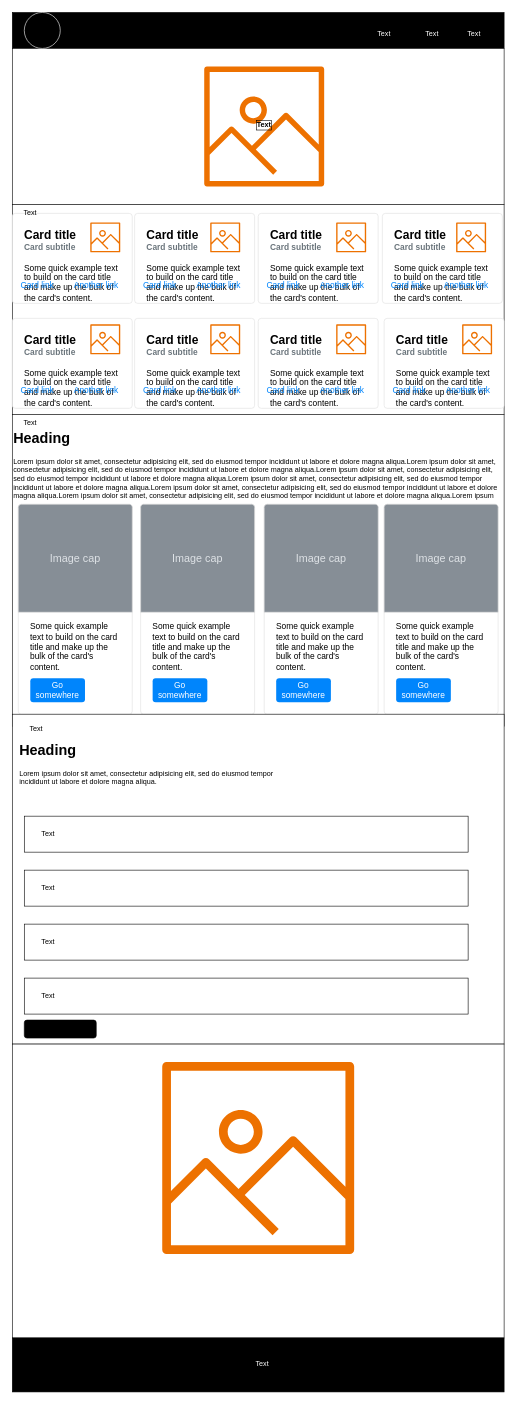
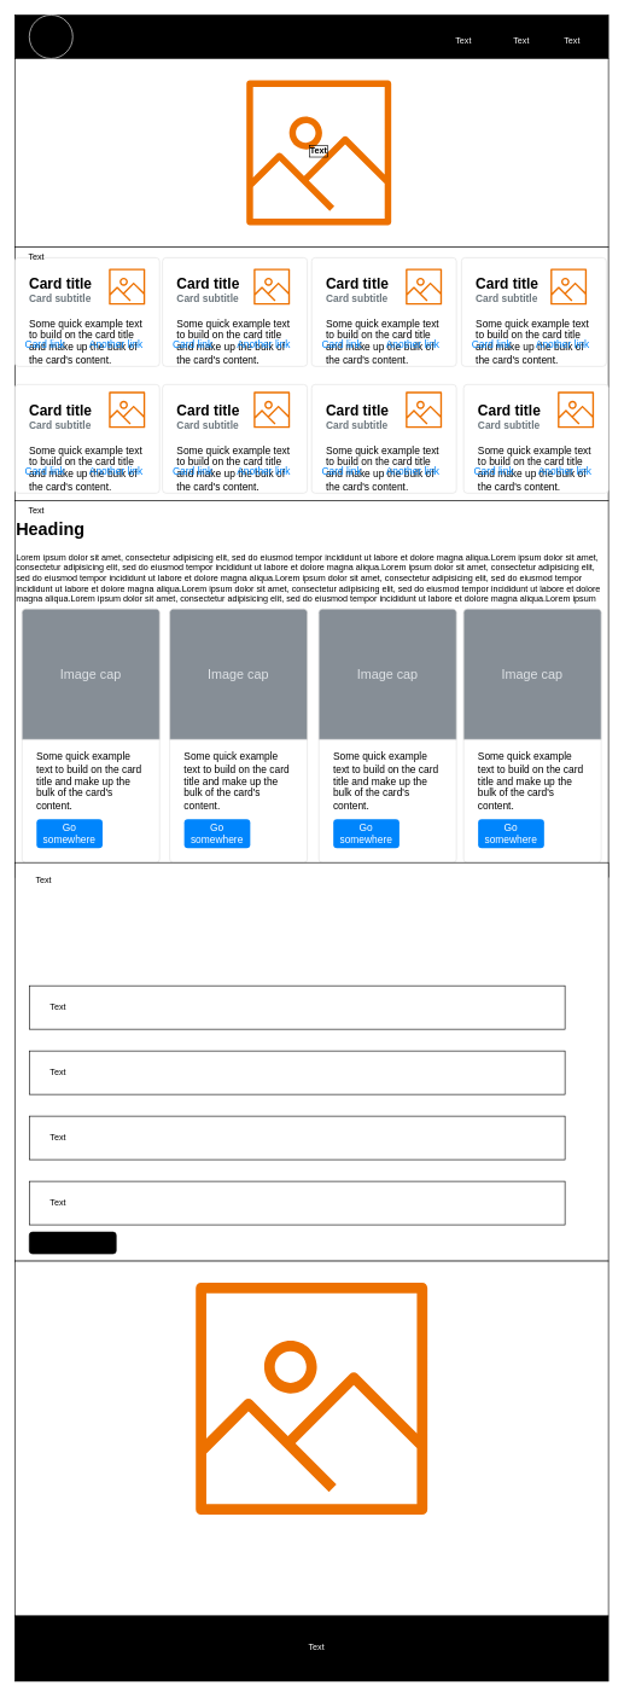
- <mxCell id="62" value="&lt;h1 style=&quot;margin-top: 0px;&quot;&gt;Heading&lt;/h1&gt;&lt;p&gt;Lorem ipsum dolor sit amet, consectetur adipisicing elit, sed do eiusmod tempor incididunt ut labore et dolore magna aliqua.&lt;/p&gt;" style="text;html=1;whiteSpace=wrap;overflow=hidden;rounded=0;" vertex="1" parent="1"><mxGeometry x="30" y="1230" width="430" height="120" as="geometry" /></mxCell>
